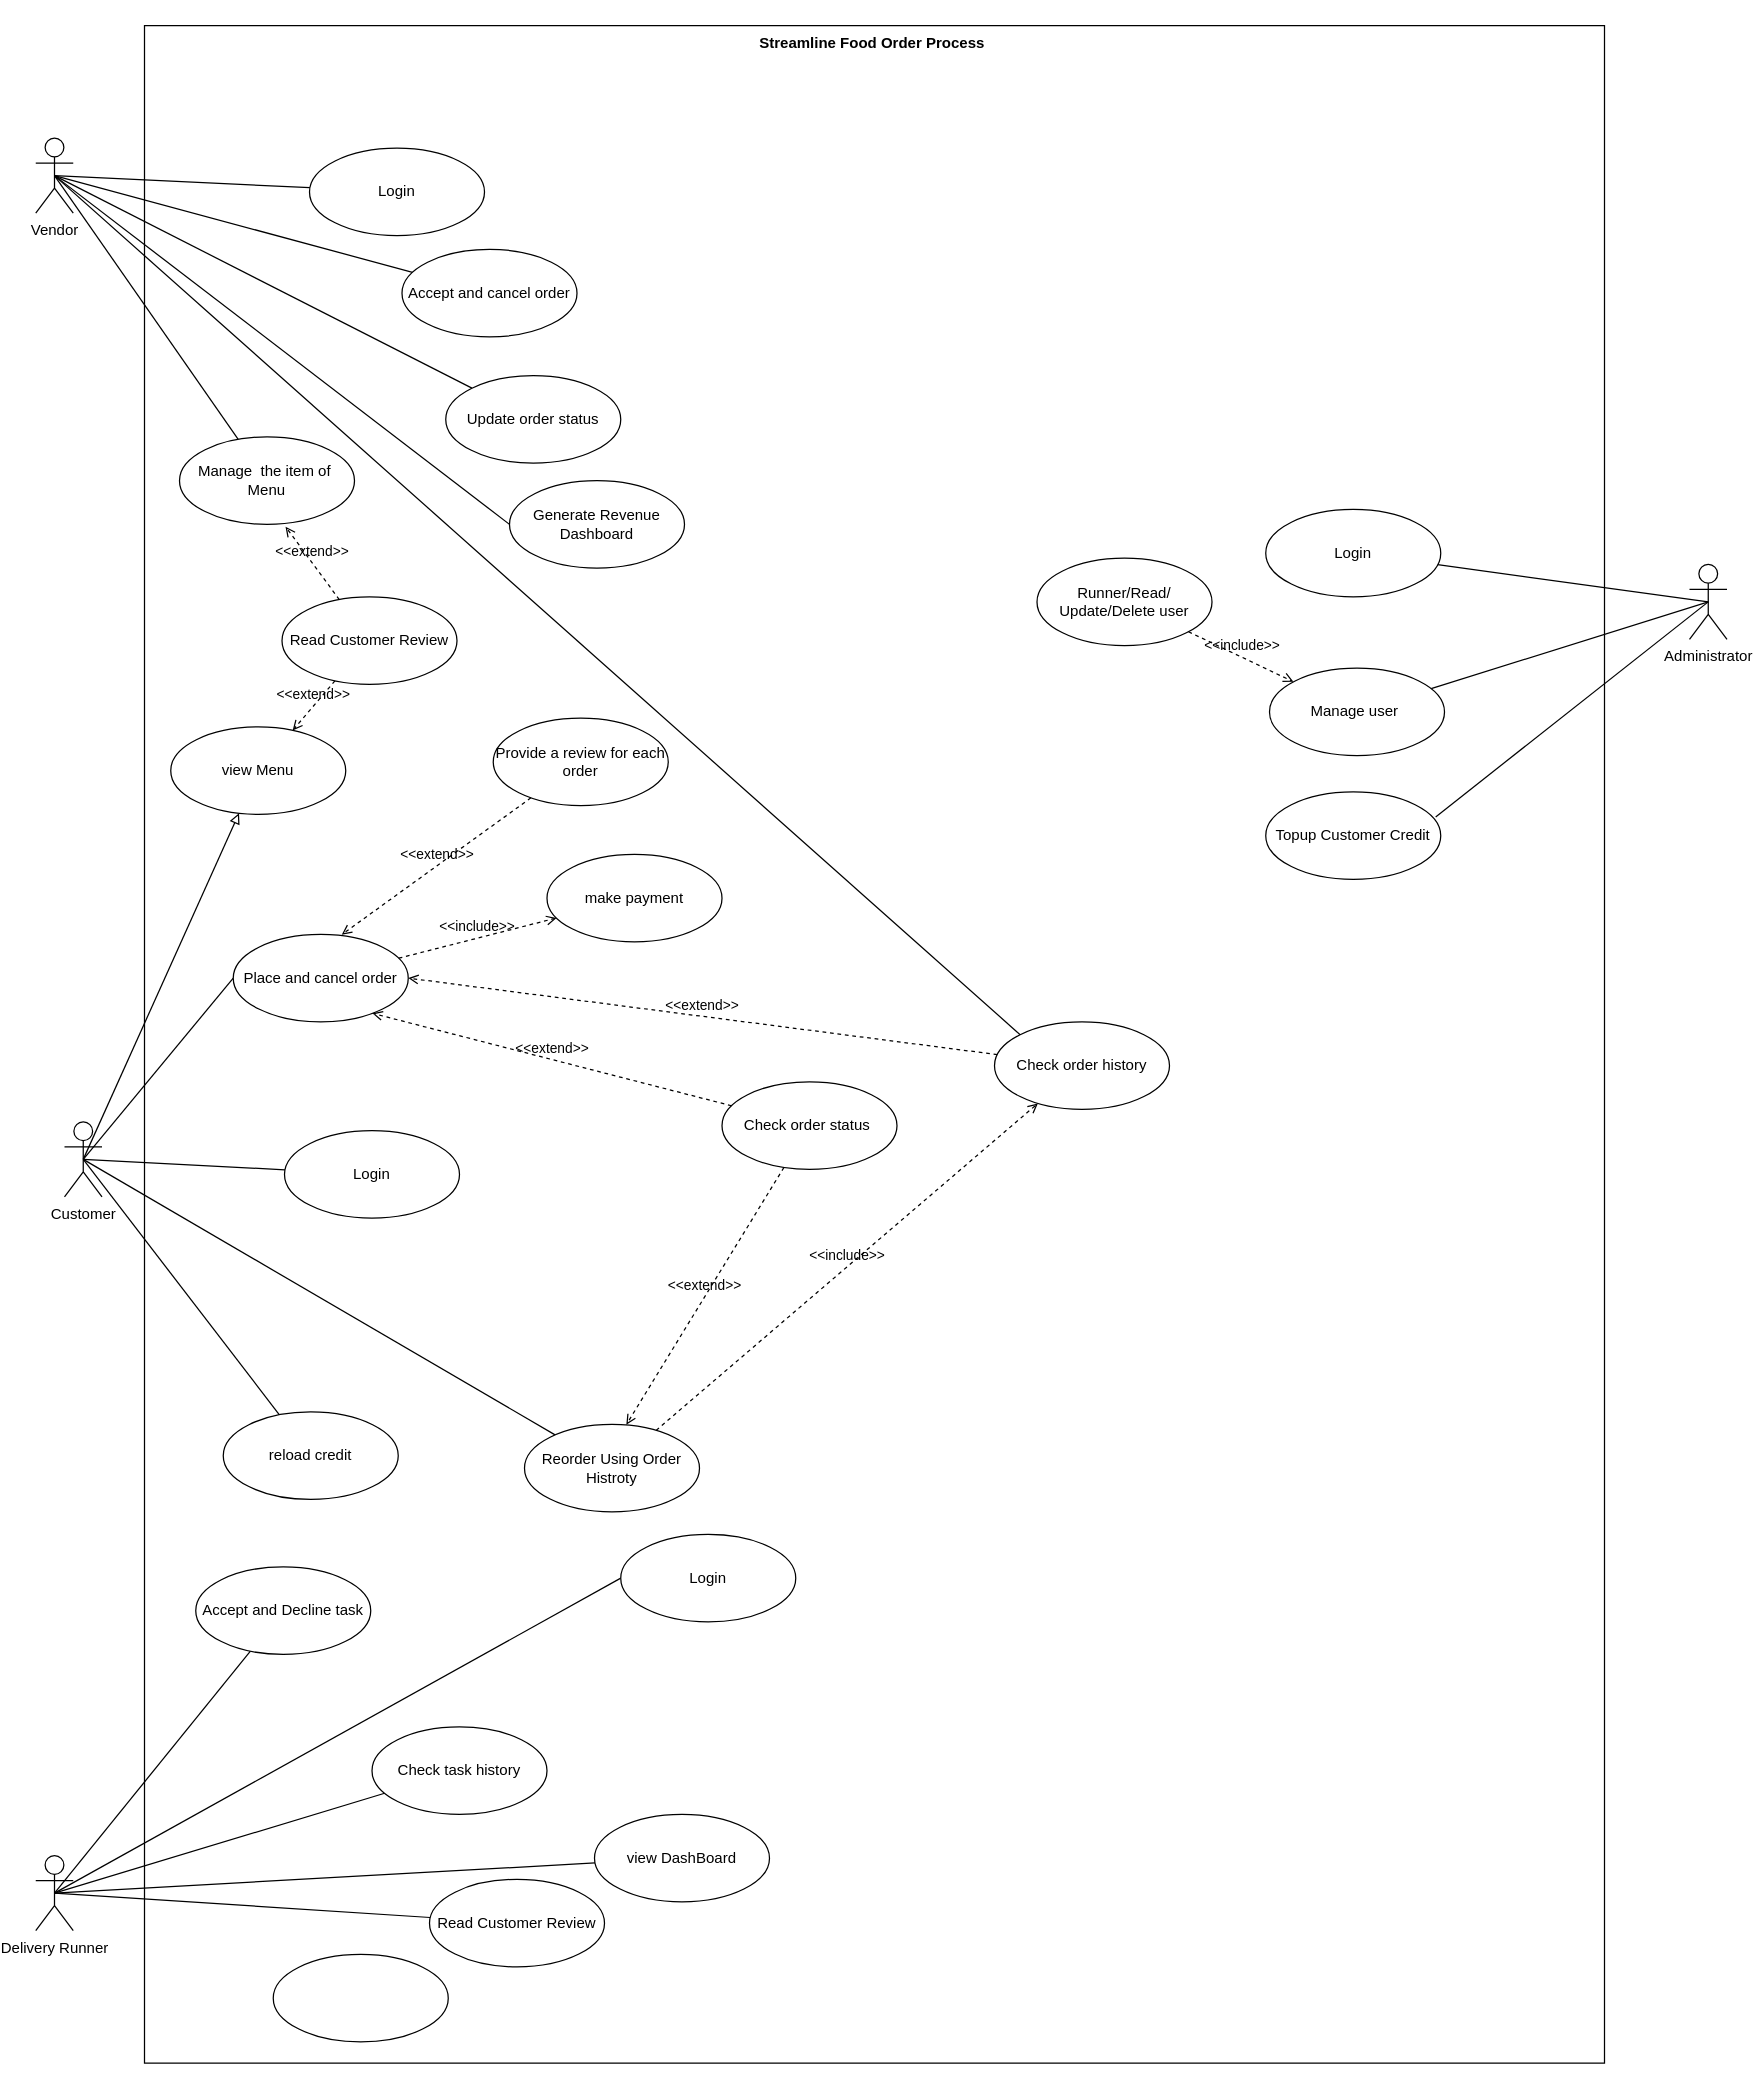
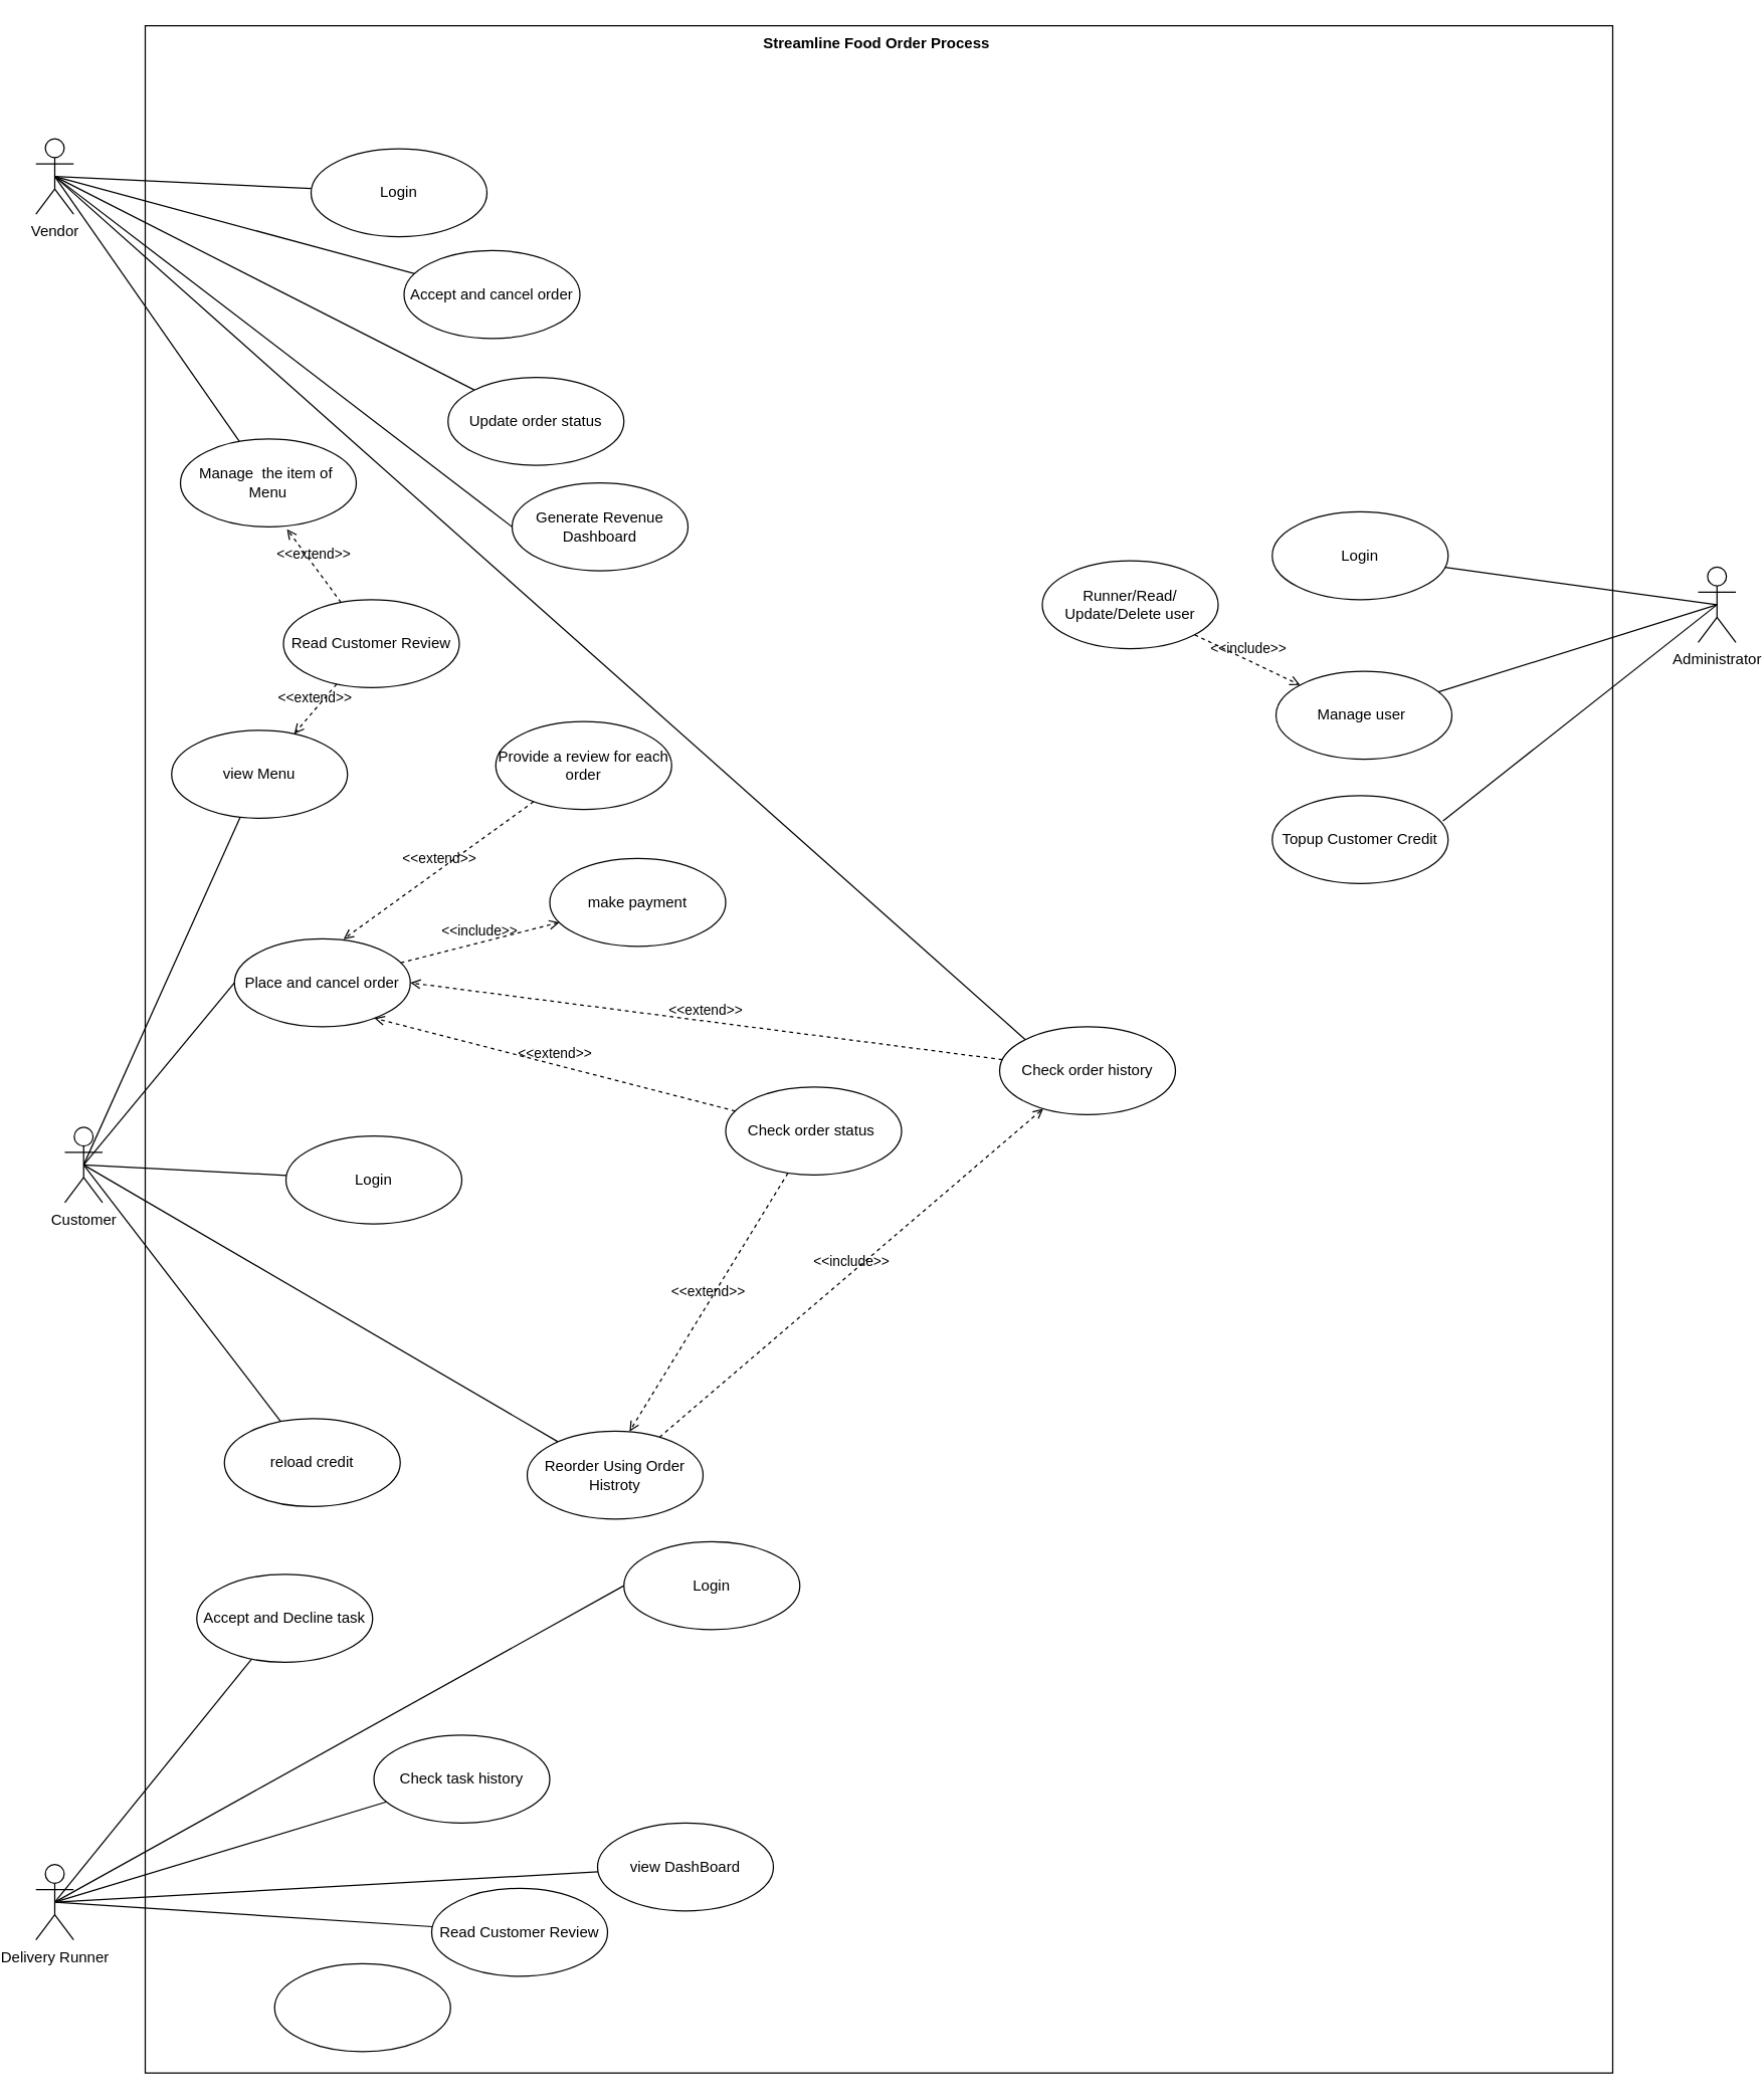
- <mxCell id="10" style="rounded=0;orthogonalLoop=1;jettySize=auto;html=1;exitX=0.5;exitY=0.5;exitDx=0;exitDy=0;exitPerimeter=0;endArrow=block;endFill=0;strokeColor=default;" edge="1" parent="1" source="15" target="25"><mxGeometry relative="1" as="geometry" /></mxCell>
+ <mxCell id="10" style="rounded=0;orthogonalLoop=1;jettySize=auto;html=1;exitX=0.5;exitY=0.5;exitDx=0;exitDy=0;exitPerimeter=0;endArrow=none;endFill=0;strokeColor=default;" edge="1" parent="1" source="15" target="25"><mxGeometry relative="1" as="geometry" /></mxCell>
